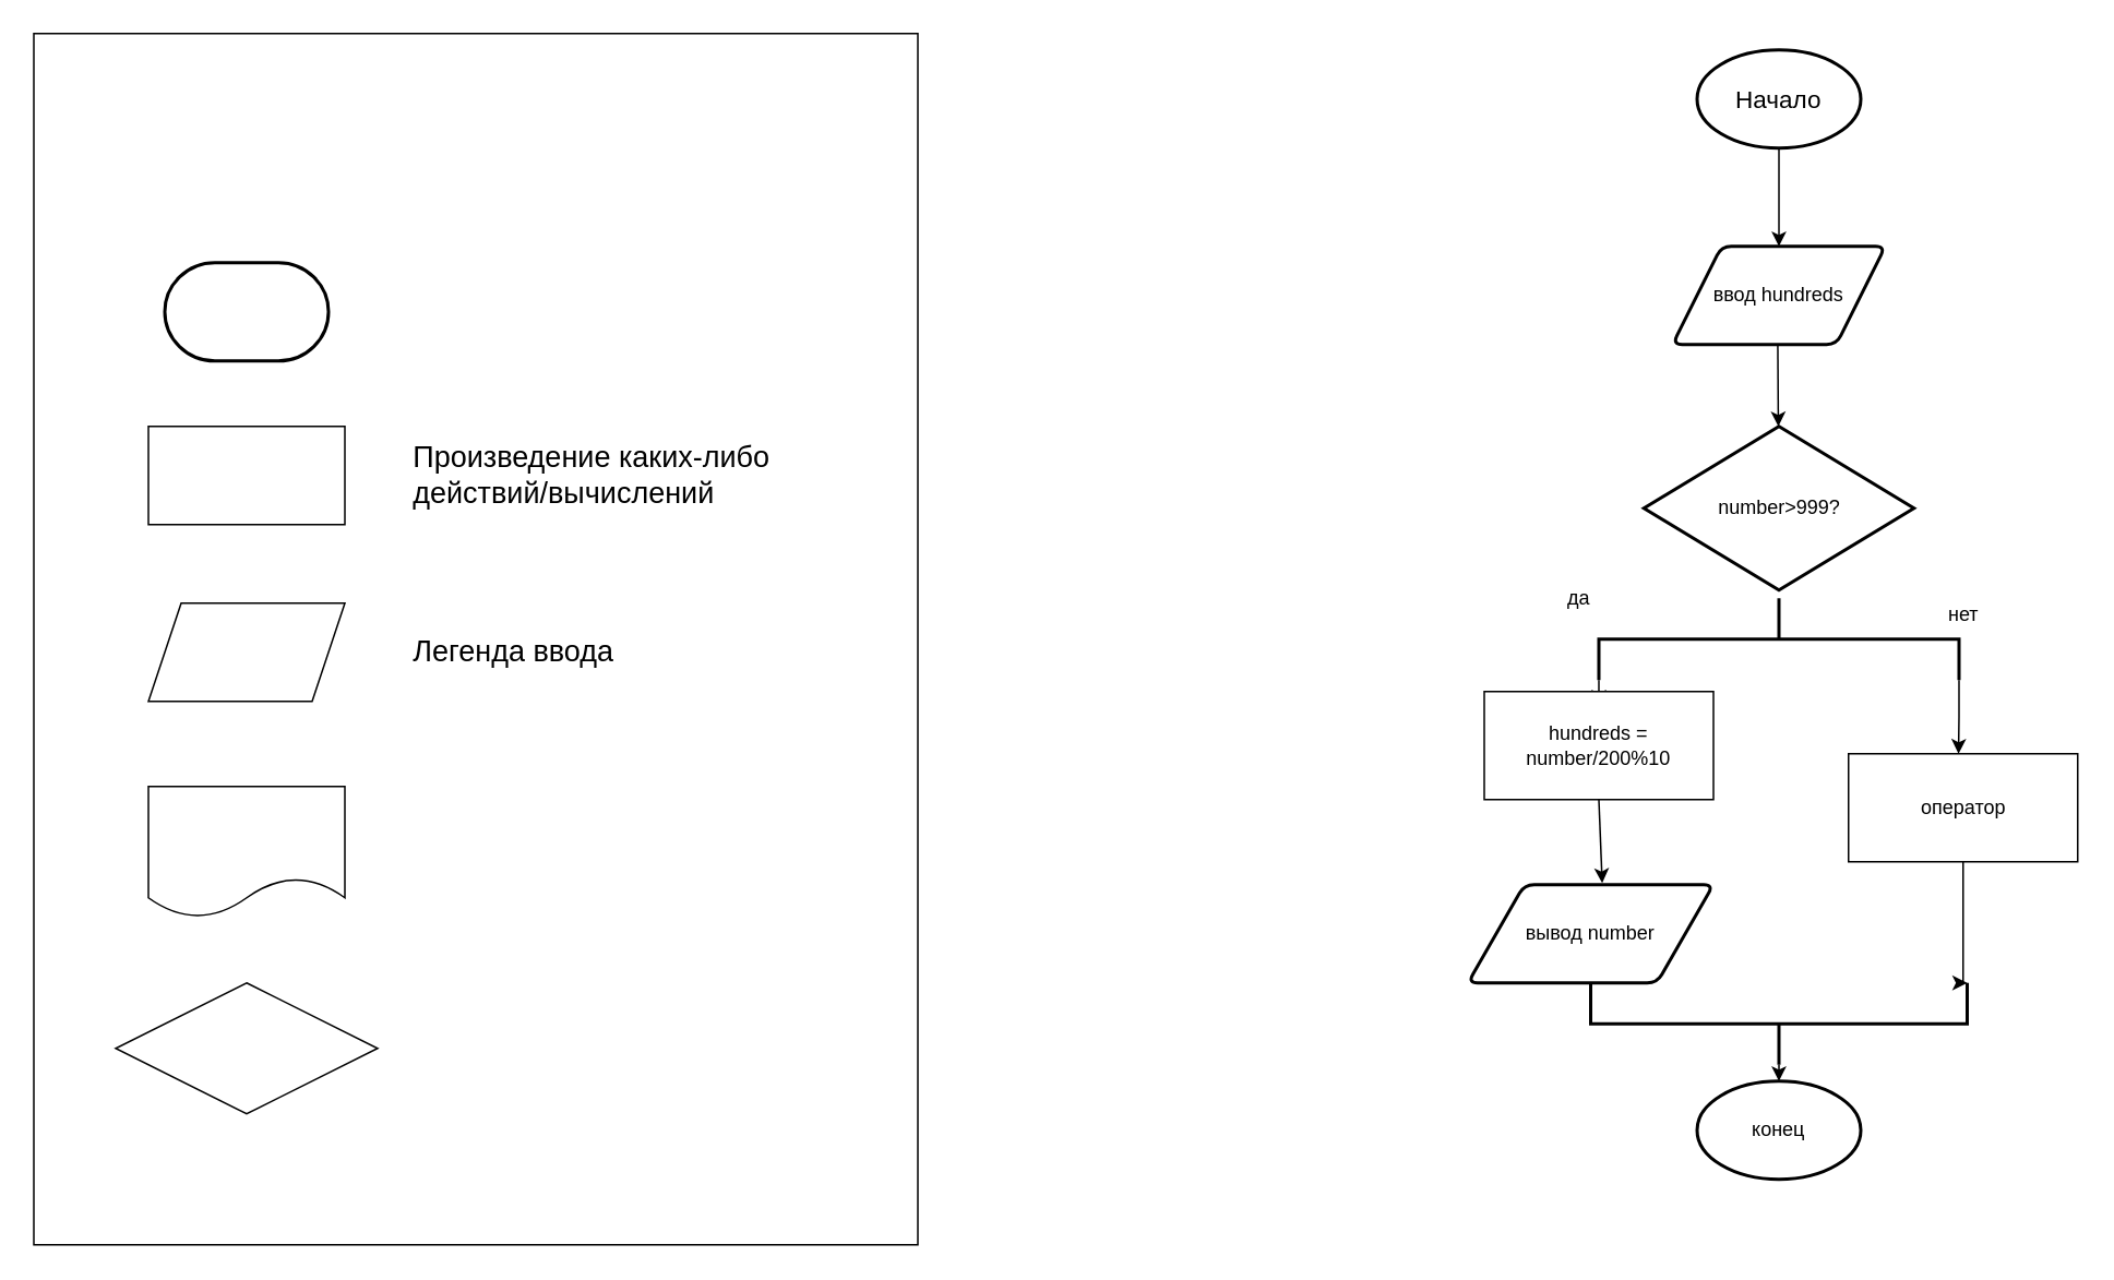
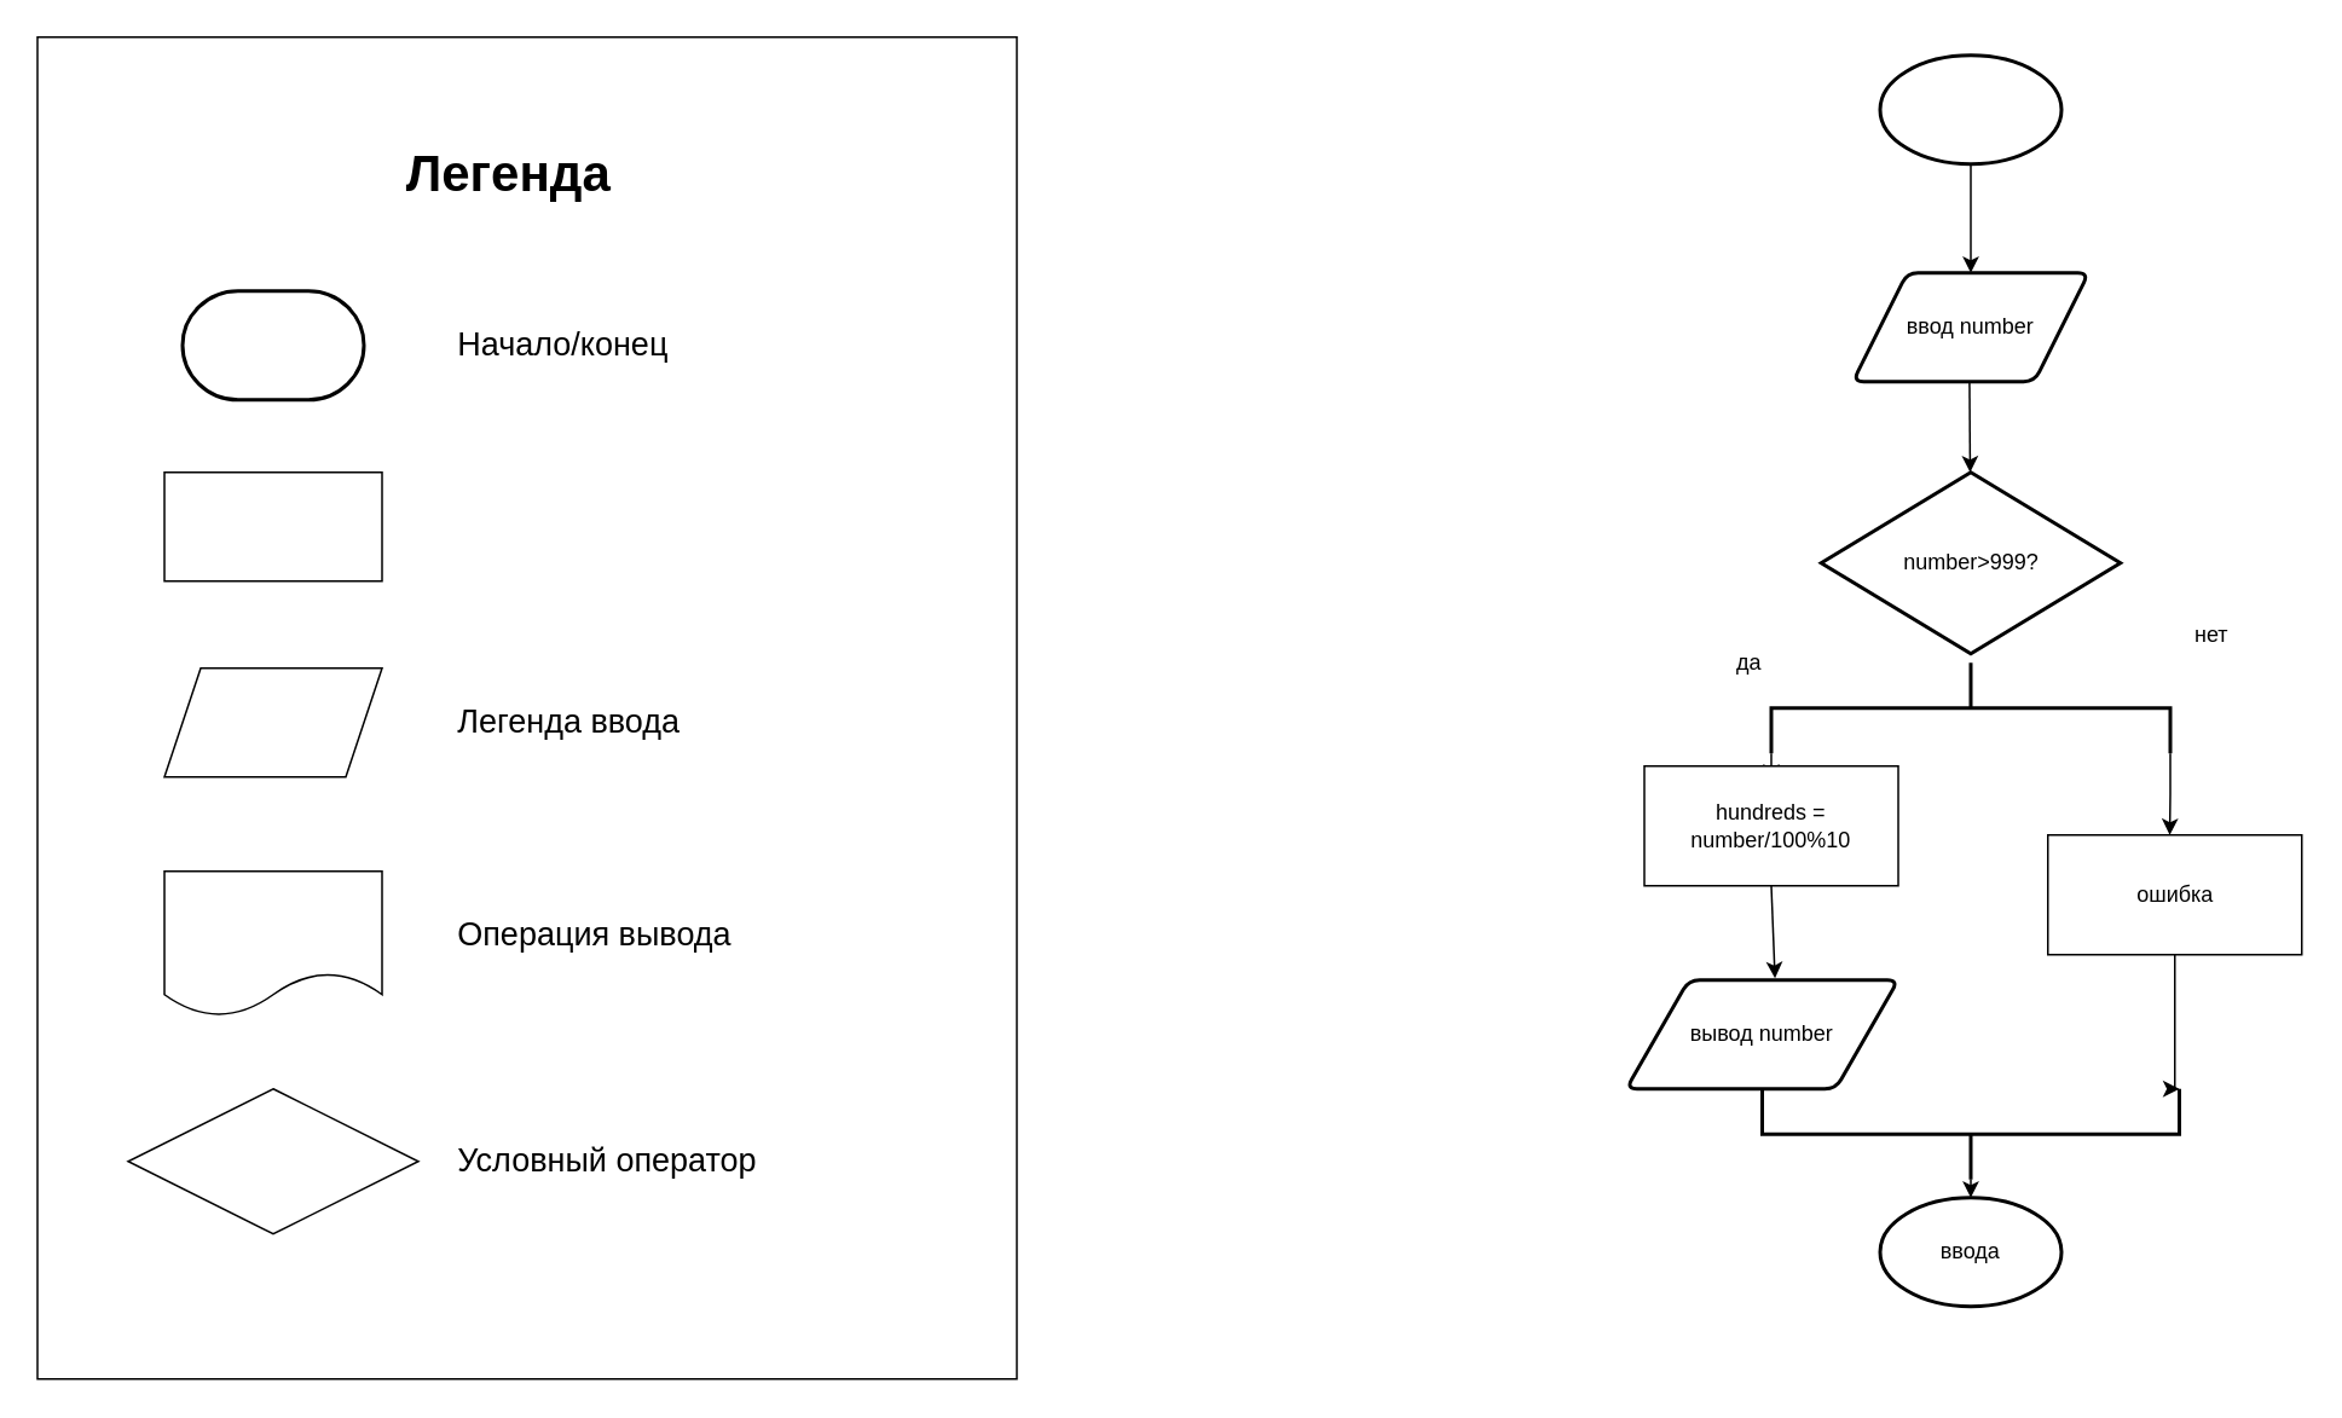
- <mxCell id="25" value="&lt;span style=&quot;font-size: 15px;&quot;&gt;Начало&lt;/span&gt;" style="text;html=1;whiteSpace=wrap;strokeColor=none;fillColor=none;align=center;verticalAlign=middle;rounded=0;" vertex="1" parent="1"><mxGeometry x="1056" y="45" width="60" height="30" as="geometry" /></mxCell>
+ <mxCell id="14" value="&lt;font&gt;&lt;b&gt;Легенда&lt;/b&gt;&lt;/font&gt;" style="text;html=1;align=center;verticalAlign=middle;whiteSpace=wrap;rounded=0;fontSize=28;" vertex="1" parent="1"><mxGeometry x="220" y="80" width="120" height="30" as="geometry" /></mxCell>
- <mxCell id="17" value="ввод hundreds" style="shape=parallelogram;html=1;strokeWidth=2;perimeter=parallelogramPerimeter;whiteSpace=wrap;rounded=1;arcSize=12;size=0.23;" vertex="1" parent="1"><mxGeometry x="1021" y="150" width="130" height="60" as="geometry" /></mxCell>
+ <mxCell id="17" value="ввод number" style="shape=parallelogram;html=1;strokeWidth=2;perimeter=parallelogramPerimeter;whiteSpace=wrap;rounded=1;arcSize=12;size=0.23;" vertex="1" parent="1"><mxGeometry x="1021" y="150" width="130" height="60" as="geometry" /></mxCell>
+ <mxCell id="9" value="&lt;font&gt;Начало/конец&amp;nbsp;&lt;/font&gt;" style="text;html=1;align=left;verticalAlign=middle;whiteSpace=wrap;rounded=0;fontSize=18;" vertex="1" parent="3"><mxGeometry x="180" y="15" width="180" height="30" as="geometry" /></mxCell>
- <mxCell id="10" value="&lt;font&gt;Произведение каких-либо действий/вычислений&lt;/font&gt;" style="text;html=1;align=left;verticalAlign=middle;whiteSpace=wrap;rounded=0;fontSize=18;" vertex="1" parent="3"><mxGeometry x="180" y="115" width="280" height="30" as="geometry" /></mxCell>
- <mxCell id="32" value="нет" style="text;html=1;whiteSpace=wrap;strokeColor=none;fillColor=none;align=center;verticalAlign=middle;rounded=0;" vertex="1" parent="1"><mxGeometry x="1168.5" y="360" width="60" height="30" as="geometry" /></mxCell>
+ <mxCell id="32" value="нет" style="text;html=1;whiteSpace=wrap;strokeColor=none;fillColor=none;align=center;verticalAlign=middle;rounded=0;" vertex="1" parent="1"><mxGeometry x="1188.5" y="335" width="60" height="30" as="geometry" /></mxCell>
- <mxCell id="33" value="hundreds = number/200%10" style="text;html=1;whiteSpace=wrap;strokeColor=none;fillColor=none;align=center;verticalAlign=middle;rounded=0;" vertex="1" parent="1"><mxGeometry x="906" y="430" width="140" height="50" as="geometry" /></mxCell>
+ <mxCell id="33" value="hundreds = number/100%10" style="text;html=1;whiteSpace=wrap;strokeColor=none;fillColor=none;align=center;verticalAlign=middle;rounded=0;" vertex="1" parent="1"><mxGeometry x="906" y="430" width="140" height="50" as="geometry" /></mxCell>
- <mxCell id="36" value="оператор" style="text;html=1;whiteSpace=wrap;strokeColor=none;fillColor=none;align=center;verticalAlign=middle;rounded=0;" vertex="1" parent="1"><mxGeometry x="1128.5" y="468" width="140" height="50" as="geometry" /></mxCell>
+ <mxCell id="36" value="ошибка" style="text;html=1;whiteSpace=wrap;strokeColor=none;fillColor=none;align=center;verticalAlign=middle;rounded=0;" vertex="1" parent="1"><mxGeometry x="1128.5" y="468" width="140" height="50" as="geometry" /></mxCell>
+ <mxCell id="12" value="&lt;font&gt;Операция вывода&lt;/font&gt;" style="text;html=1;align=left;verticalAlign=middle;whiteSpace=wrap;rounded=0;fontSize=18;" vertex="1" parent="3"><mxGeometry x="180" y="339.5" width="210" height="30" as="geometry" /></mxCell>
+ <mxCell id="13" value="&lt;font&gt;Условный оператор&lt;/font&gt;" style="text;html=1;align=left;verticalAlign=middle;whiteSpace=wrap;rounded=0;fontSize=18;" vertex="1" parent="3"><mxGeometry x="180" y="465" width="210" height="30" as="geometry" /></mxCell>
- <mxCell id="37" value="конец" style="text;html=1;whiteSpace=wrap;strokeColor=none;fillColor=none;align=center;verticalAlign=middle;rounded=0;" vertex="1" parent="1"><mxGeometry x="1016" y="665" width="140" height="50" as="geometry" /></mxCell>
+ <mxCell id="37" value="ввода" style="text;html=1;whiteSpace=wrap;strokeColor=none;fillColor=none;align=center;verticalAlign=middle;rounded=0;" vertex="1" parent="1"><mxGeometry x="1016" y="665" width="140" height="50" as="geometry" /></mxCell>
